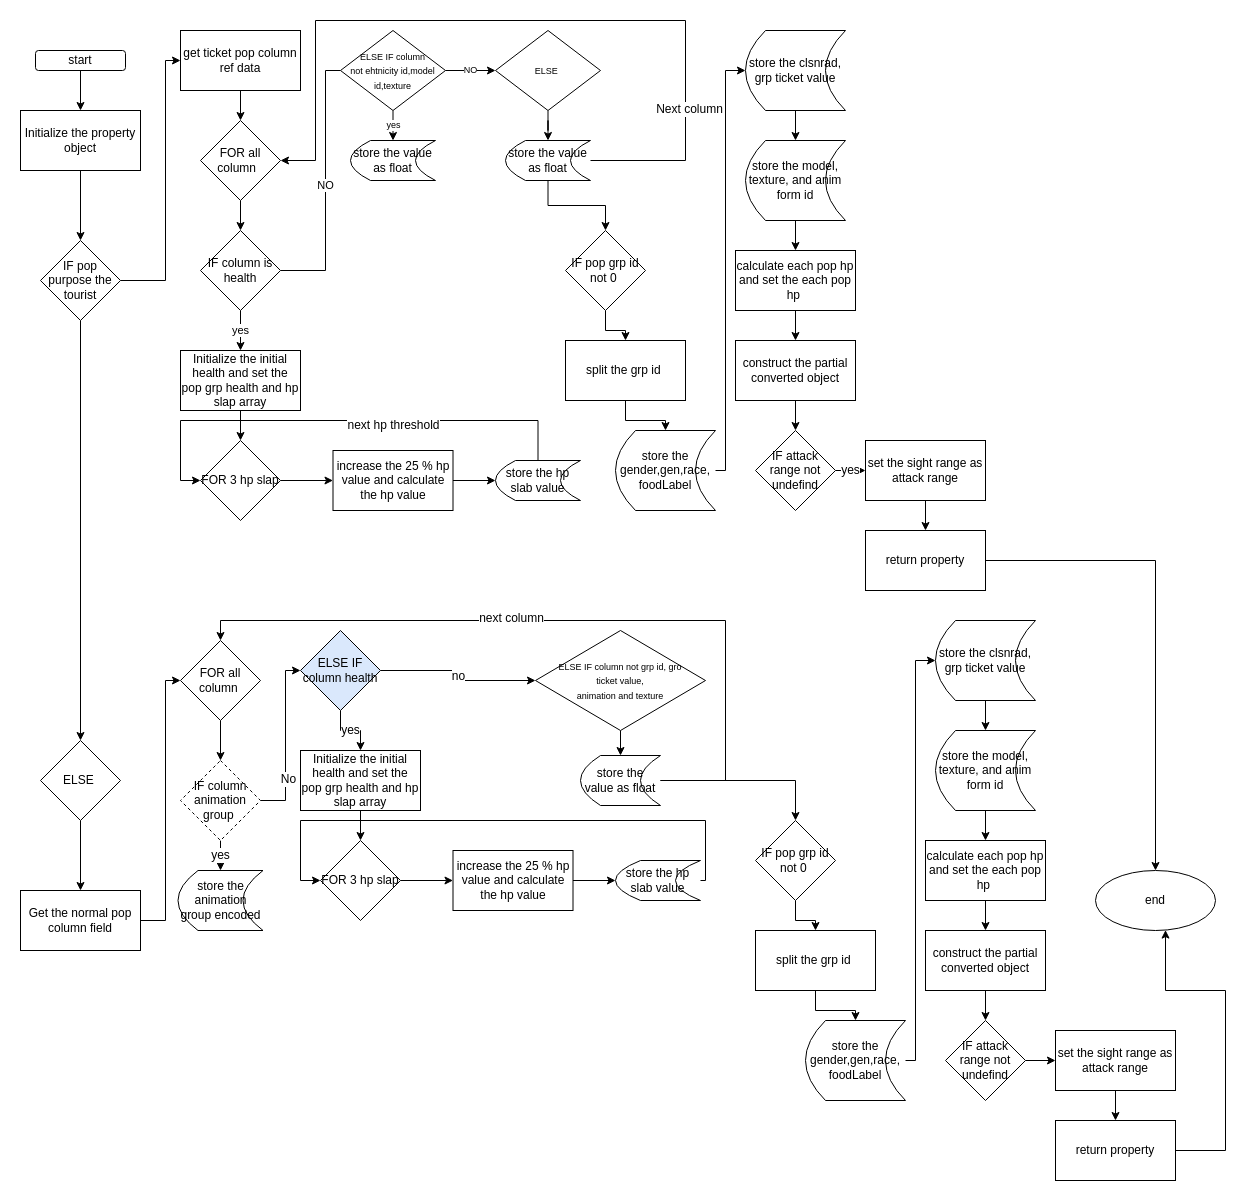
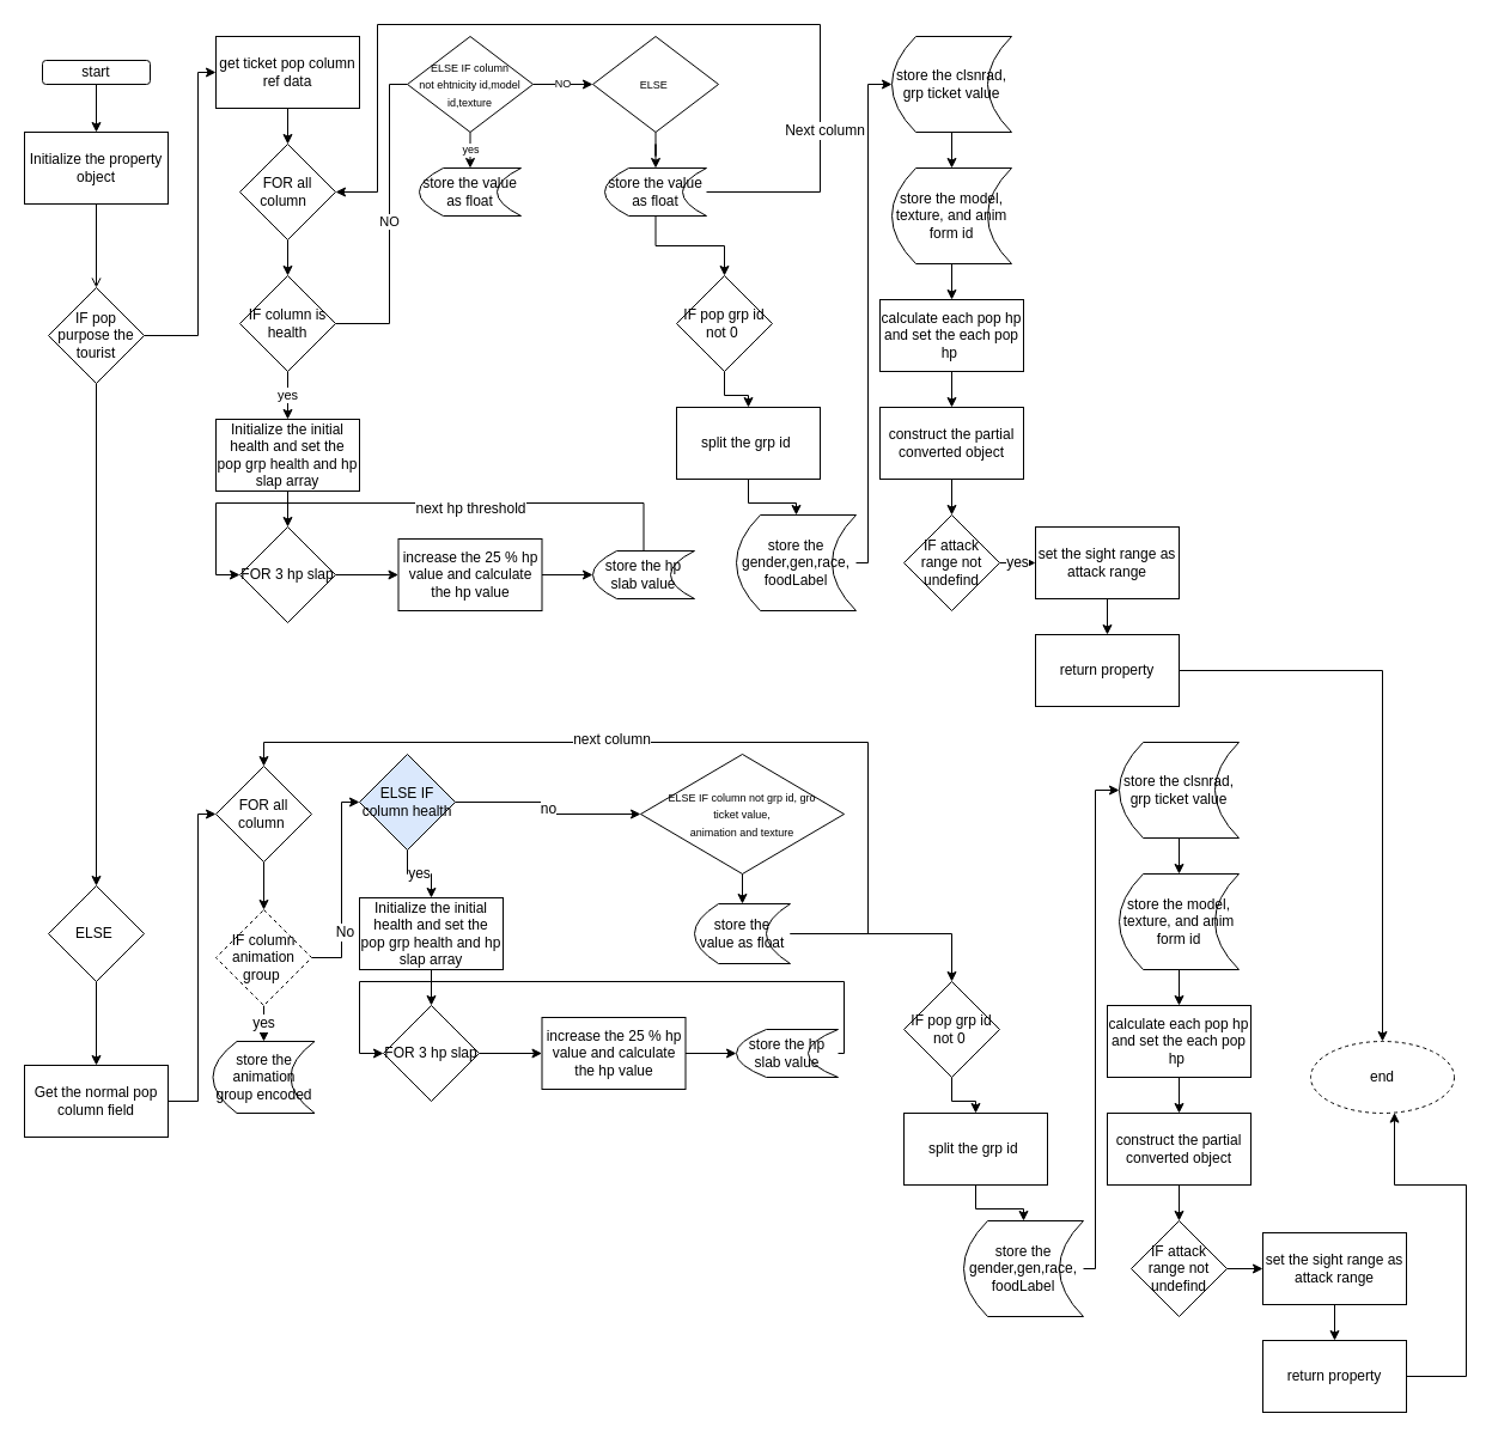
- <mxCell id="4" value="" style="edgeStyle=orthogonalEdgeStyle;rounded=0;orthogonalLoop=1;jettySize=auto;html=1;" edge="1" parent="1" source="5" target="8"><mxGeometry relative="1" as="geometry" /></mxCell>
+ <mxCell id="4" value="" style="edgeStyle=orthogonalEdgeStyle;rounded=0;orthogonalLoop=1;jettySize=auto;html=1;endArrow=open;" edge="1" parent="1" source="5" target="8"><mxGeometry relative="1" as="geometry" /></mxCell>
- <mxCell id="104" value="end" style="ellipse;whiteSpace=wrap;html=1;" vertex="1" parent="1"><mxGeometry x="1095" y="870" width="120" height="60" as="geometry" /></mxCell>
+ <mxCell id="104" value="end" style="ellipse;whiteSpace=wrap;html=1;dashed=1;" vertex="1" parent="1"><mxGeometry x="1095" y="870" width="120" height="60" as="geometry" /></mxCell>
